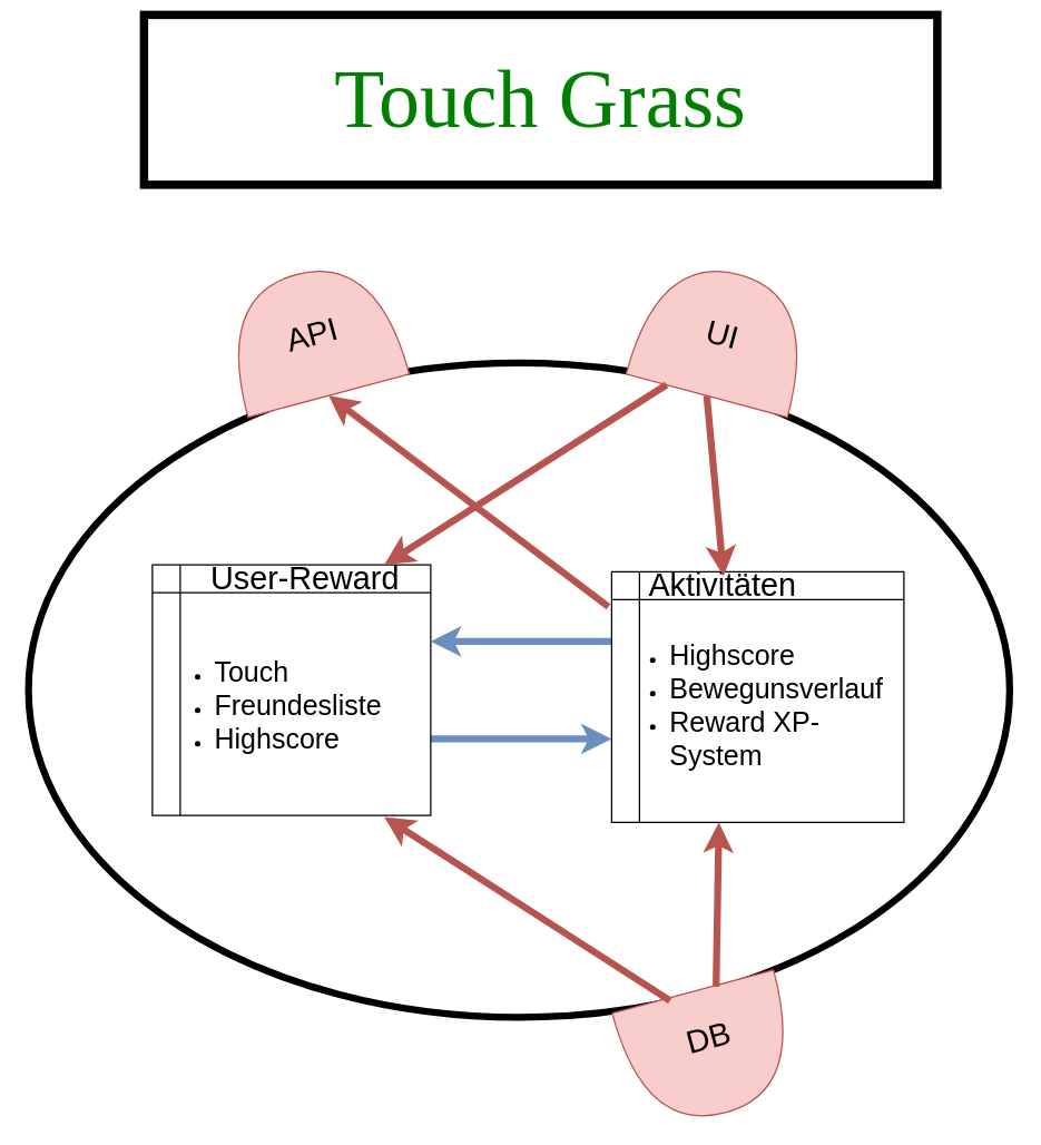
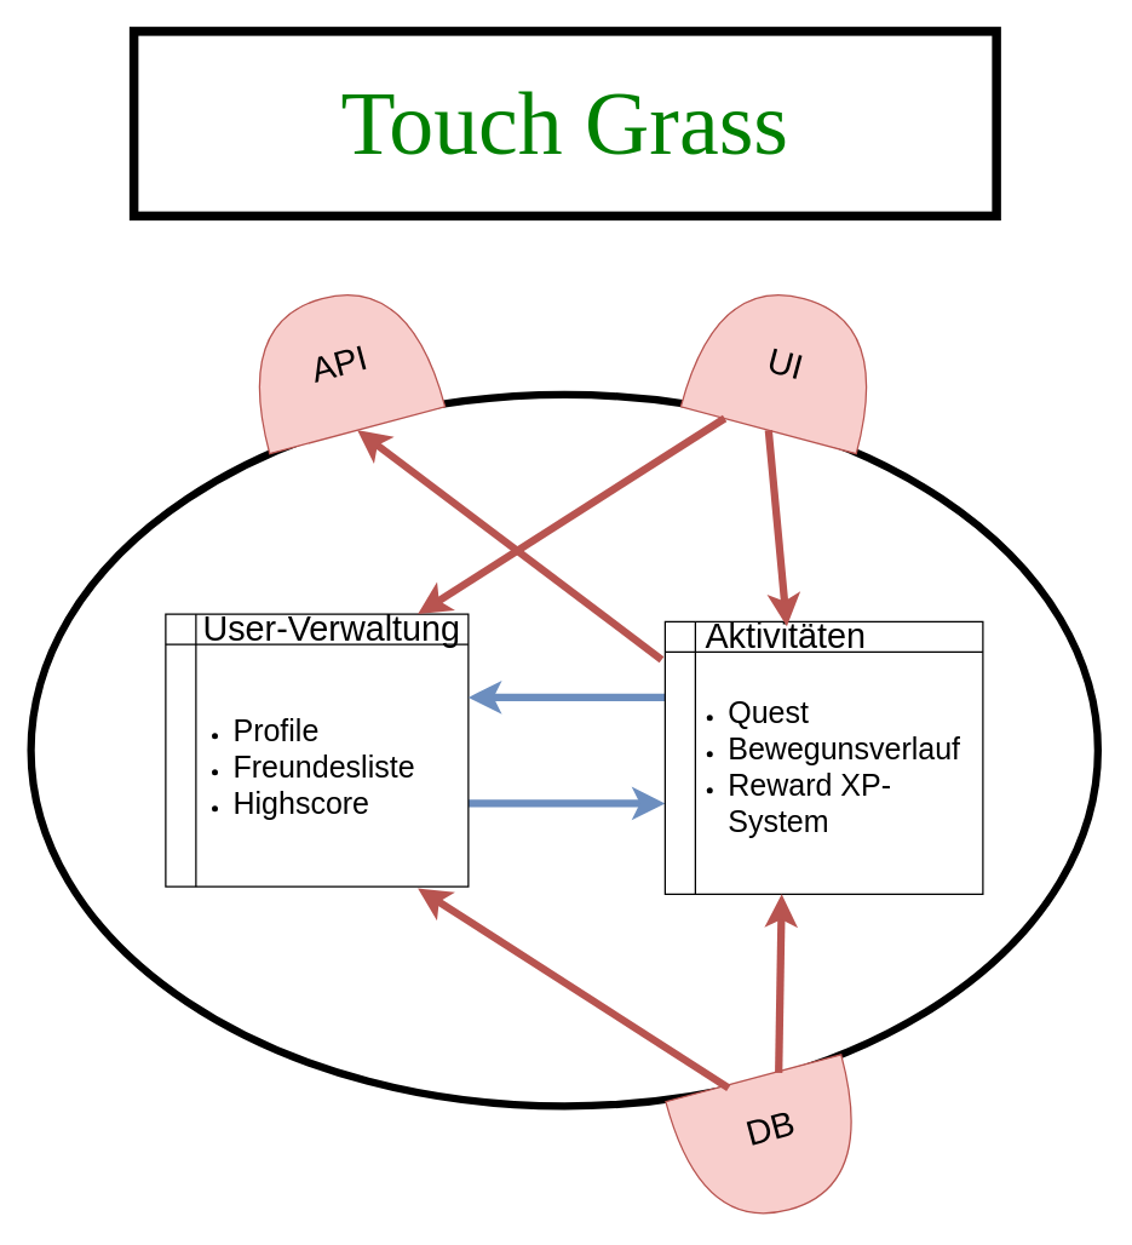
- <mxCell id="22" value="&lt;font color=&quot;#008000&quot; face=&quot;Lucida Console&quot; style=&quot;font-size: 59px;&quot;&gt;Touch Grass&lt;br&gt;&lt;/font&gt;" style="text;html=1;align=center;verticalAlign=middle;whiteSpace=wrap;rounded=0;strokeColor=default;strokeWidth=6;" parent="1" vertex="1"><mxGeometry x="103" y="10" width="570" height="122" as="geometry" /></mxCell>
+ <mxCell id="22" value="&lt;font color=&quot;#008000&quot; face=&quot;Lucida Console&quot; style=&quot;font-size: 59px;&quot;&gt;Touch Grass&lt;br&gt;&lt;/font&gt;" style="text;html=1;align=center;verticalAlign=middle;whiteSpace=wrap;rounded=0;strokeColor=default;strokeWidth=6;" parent="1" vertex="1"><mxGeometry x="88" y="20" width="570" height="122" as="geometry" /></mxCell>
- <mxCell id="10" value="&lt;font style=&quot;font-size: 23px;&quot;&gt;User-Reward&lt;/font&gt;" style="text;html=1;align=center;verticalAlign=middle;whiteSpace=wrap;rounded=0;" parent="1" vertex="1"><mxGeometry x="129" y="400" width="180" height="30" as="geometry" /></mxCell>
+ <mxCell id="10" value="&lt;font style=&quot;font-size: 23px;&quot;&gt;User-Verwaltung&lt;/font&gt;" style="text;html=1;align=center;verticalAlign=middle;whiteSpace=wrap;rounded=0;" parent="1" vertex="1"><mxGeometry x="129" y="400" width="180" height="30" as="geometry" /></mxCell>
- <mxCell id="12" value="&lt;div align=&quot;left&quot;&gt;&lt;ul&gt;&lt;li&gt;&lt;font style=&quot;font-size: 20px;&quot;&gt;Touch&lt;/font&gt;&lt;/li&gt;&lt;li&gt;&lt;font style=&quot;font-size: 20px;&quot;&gt;Freundesliste&lt;/font&gt;&lt;/li&gt;&lt;li&gt;&lt;font style=&quot;font-size: 20px;&quot;&gt;Highscore&lt;/font&gt;&lt;/li&gt;&lt;/ul&gt;&lt;/div&gt;" style="text;html=1;align=center;verticalAlign=middle;whiteSpace=wrap;rounded=0;" parent="1" vertex="1"><mxGeometry x="129" y="430" width="130" height="150" as="geometry" /></mxCell>
+ <mxCell id="12" value="&lt;div align=&quot;left&quot;&gt;&lt;ul&gt;&lt;li&gt;&lt;font style=&quot;font-size: 20px;&quot;&gt;Profile&lt;/font&gt;&lt;/li&gt;&lt;li&gt;&lt;font style=&quot;font-size: 20px;&quot;&gt;Freundesliste&lt;/font&gt;&lt;/li&gt;&lt;li&gt;&lt;font style=&quot;font-size: 20px;&quot;&gt;Highscore&lt;/font&gt;&lt;/li&gt;&lt;/ul&gt;&lt;/div&gt;" style="text;html=1;align=center;verticalAlign=middle;whiteSpace=wrap;rounded=0;" parent="1" vertex="1"><mxGeometry x="129" y="430" width="130" height="150" as="geometry" /></mxCell>
- <mxCell id="13" value="&lt;div align=&quot;left&quot;&gt;&lt;ul&gt;&lt;li&gt;&lt;font style=&quot;font-size: 20px;&quot;&gt;Highscore&lt;/font&gt;&lt;/li&gt;&lt;li&gt;&lt;font style=&quot;font-size: 20px;&quot;&gt;Bewegunsverlauf&lt;/font&gt;&lt;/li&gt;&lt;li&gt;&lt;font style=&quot;font-size: 20px;&quot;&gt;Reward XP-System&lt;br&gt;&lt;/font&gt;&lt;/li&gt;&lt;/ul&gt;&lt;/div&gt;" style="text;html=1;align=left;verticalAlign=middle;whiteSpace=wrap;rounded=0;" parent="1" vertex="1"><mxGeometry x="439" y="430" width="170" height="150" as="geometry" /></mxCell>
+ <mxCell id="13" value="&lt;div align=&quot;left&quot;&gt;&lt;ul&gt;&lt;li&gt;&lt;font style=&quot;font-size: 20px;&quot;&gt;Quest&lt;/font&gt;&lt;/li&gt;&lt;li&gt;&lt;font style=&quot;font-size: 20px;&quot;&gt;Bewegunsverlauf&lt;/font&gt;&lt;/li&gt;&lt;li&gt;&lt;font style=&quot;font-size: 20px;&quot;&gt;Reward XP-System&lt;br&gt;&lt;/font&gt;&lt;/li&gt;&lt;/ul&gt;&lt;/div&gt;" style="text;html=1;align=left;verticalAlign=middle;whiteSpace=wrap;rounded=0;" parent="1" vertex="1"><mxGeometry x="439" y="430" width="170" height="150" as="geometry" /></mxCell>
